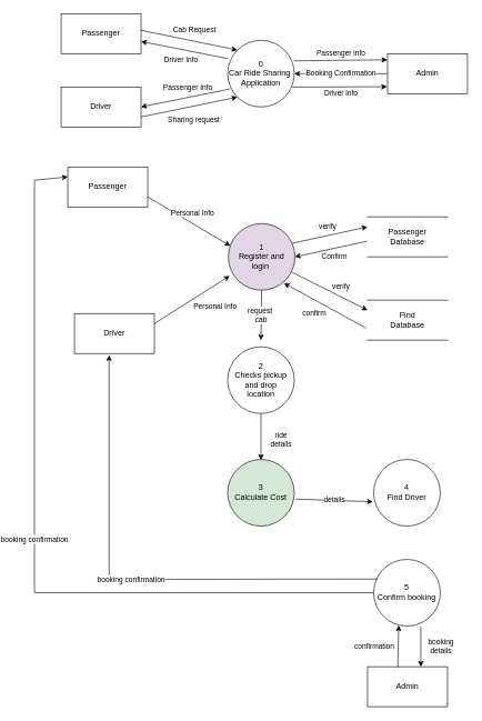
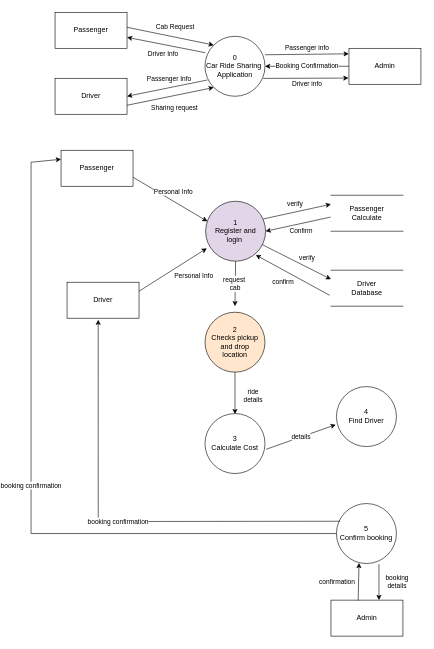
- <mxCell id="18" value="Passenger &lt;br&gt;Database" style="shape=partialRectangle;whiteSpace=wrap;html=1;left=0;right=0;fillColor=none;" vertex="1" parent="1"><mxGeometry x="520" y="325" width="120" height="60" as="geometry" /></mxCell>
+ <mxCell id="18" value="Passenger &lt;br&gt;Calculate" style="shape=partialRectangle;whiteSpace=wrap;html=1;left=0;right=0;fillColor=none;" vertex="1" parent="1"><mxGeometry x="520" y="325" width="120" height="60" as="geometry" /></mxCell>
- <mxCell id="19" value="Find &lt;br&gt;Database" style="shape=partialRectangle;whiteSpace=wrap;html=1;left=0;right=0;fillColor=none;" vertex="1" parent="1"><mxGeometry x="520" y="450" width="120" height="60" as="geometry" /></mxCell>
+ <mxCell id="19" value="Driver &lt;br&gt;Database" style="shape=partialRectangle;whiteSpace=wrap;html=1;left=0;right=0;fillColor=none;" vertex="1" parent="1"><mxGeometry x="520" y="450" width="120" height="60" as="geometry" /></mxCell>
- <mxCell id="25" value="2&lt;br&gt;Checks pickup and drop &lt;br&gt;location" style="ellipse;whiteSpace=wrap;html=1;aspect=fixed;" vertex="1" parent="1"><mxGeometry x="310" y="520" width="100" height="100" as="geometry" /></mxCell>
+ <mxCell id="25" value="2&lt;br&gt;Checks pickup and drop &lt;br&gt;location" style="ellipse;whiteSpace=wrap;html=1;aspect=fixed;fillColor=#ffe6cc;" vertex="1" parent="1"><mxGeometry x="310" y="520" width="100" height="100" as="geometry" /></mxCell>
- <mxCell id="27" value="3&lt;br&gt;Calculate Cost" style="ellipse;whiteSpace=wrap;html=1;aspect=fixed;fillColor=#d5e8d4;" vertex="1" parent="1"><mxGeometry x="310" y="689" width="100" height="100" as="geometry" /></mxCell>
+ <mxCell id="27" value="3&lt;br&gt;Calculate Cost" style="ellipse;whiteSpace=wrap;html=1;aspect=fixed;" vertex="1" parent="1"><mxGeometry x="310" y="689" width="100" height="100" as="geometry" /></mxCell>
- <mxCell id="28" value="4&lt;br&gt;Find Driver" style="ellipse;whiteSpace=wrap;html=1;aspect=fixed;" vertex="1" parent="1"><mxGeometry x="529.16" y="689" width="100" height="100" as="geometry" /></mxCell>
+ <mxCell id="28" value="4&lt;br&gt;Find Driver" style="ellipse;whiteSpace=wrap;html=1;aspect=fixed;" vertex="1" parent="1"><mxGeometry x="529.16" y="644" width="100" height="100" as="geometry" /></mxCell>
